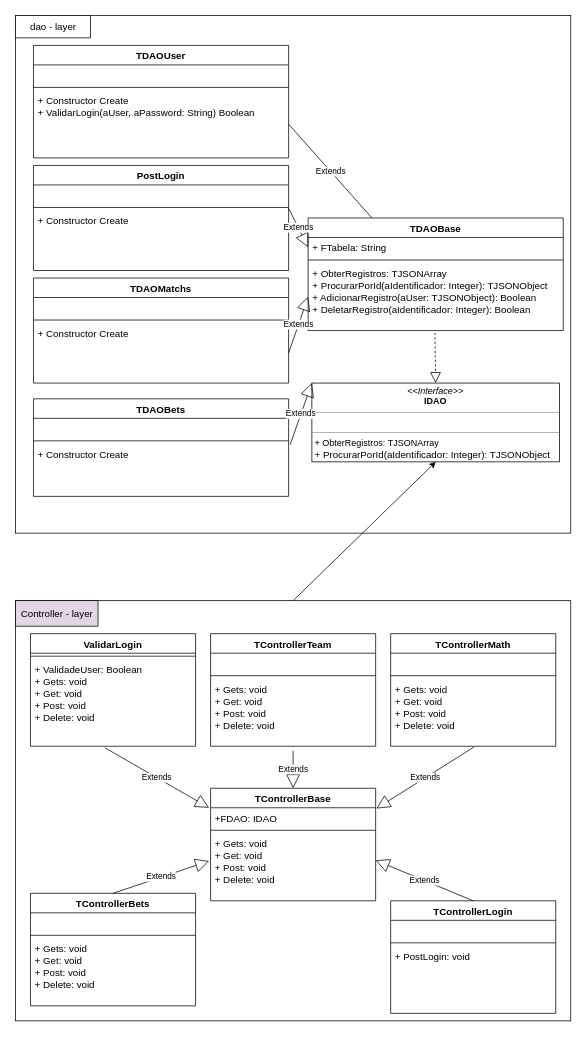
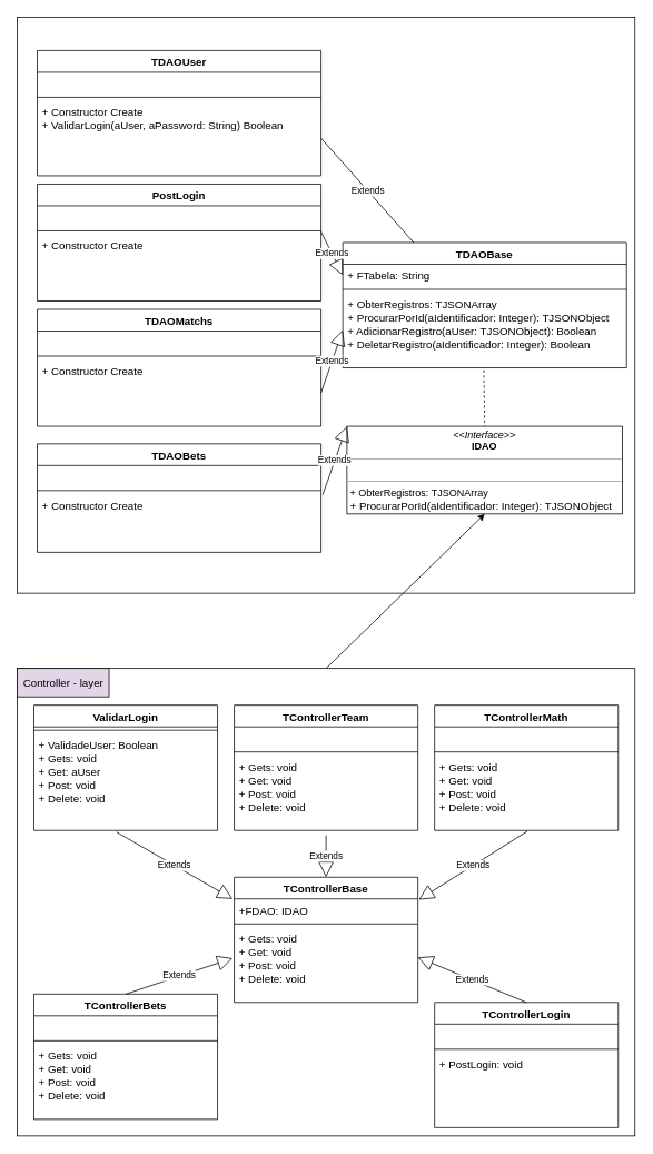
- <mxCell id="3" value="dao - layer" style="html=1;fontSize=13;" parent="1" vertex="1"><mxGeometry x="20" y="20" width="100" height="30" as="geometry" /></mxCell>
- <mxCell id="47" value="" style="endArrow=block;dashed=1;endFill=0;endSize=12;html=1;rounded=0;fontSize=13;exitX=0.497;exitY=1.033;exitDx=0;exitDy=0;entryX=0.5;entryY=0;entryDx=0;entryDy=0;exitPerimeter=0;" parent="1" source="46" target="42" edge="1"><mxGeometry width="160" relative="1" as="geometry"><mxPoint x="394" y="541" as="sourcePoint" /><mxPoint x="419" y="450" as="targetPoint" /><Array as="points" /></mxGeometry></mxCell>
+ <mxCell id="47" value="" style="endArrow=none;dashed=1;endFill=0;endSize=12;html=1;rounded=0;fontSize=13;exitX=0.497;exitY=1.033;exitDx=0;exitDy=0;entryX=0.5;entryY=0;entryDx=0;entryDy=0;exitPerimeter=0;" parent="1" source="46" target="42" edge="1"><mxGeometry width="160" relative="1" as="geometry"><mxPoint x="394" y="541" as="sourcePoint" /><mxPoint x="419" y="450" as="targetPoint" /><Array as="points" /></mxGeometry></mxCell>
- <mxCell id="23" value="+ ValidadeUser: Boolean&#10;+ Gets: void&#10;+ Get: void&#10;+ Post: void&#10;+ Delete: void" style="text;strokeColor=none;fillColor=none;align=left;verticalAlign=top;spacingLeft=4;spacingRight=4;overflow=hidden;rotatable=0;points=[[0,0.5],[1,0.5]];portConstraint=eastwest;fontSize=13;" parent="21" vertex="1"><mxGeometry y="34" width="220" height="90" as="geometry" /></mxCell>
+ <mxCell id="23" value="+ ValidadeUser: Boolean&#10;+ Gets: void&#10;+ Get: aUser&#10;+ Post: void&#10;+ Delete: void" style="text;strokeColor=none;fillColor=none;align=left;verticalAlign=top;spacingLeft=4;spacingRight=4;overflow=hidden;rotatable=0;points=[[0,0.5],[1,0.5]];portConstraint=eastwest;fontSize=13;" parent="21" vertex="1"><mxGeometry y="34" width="220" height="90" as="geometry" /></mxCell>
